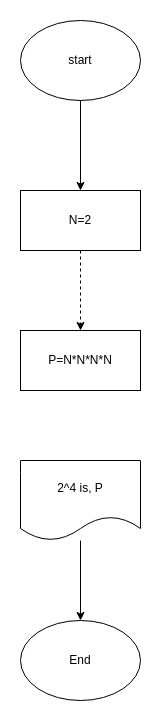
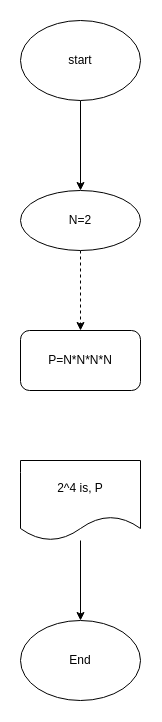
- <mxCell id="5" value="N=2" style="whiteSpace=wrap;html=1;" parent="1" vertex="1"><mxGeometry x="20" y="190" width="120" height="60" as="geometry" /></mxCell>
+ <mxCell id="5" value="N=2" style="ellipse;whiteSpace=wrap;html=1;" parent="1" vertex="1"><mxGeometry x="20" y="190" width="120" height="60" as="geometry" /></mxCell>
- <mxCell id="6" value="P=N*N*N*N" style="whiteSpace=wrap;html=1;" parent="1" vertex="1"><mxGeometry x="20" y="330" width="120" height="60" as="geometry" /></mxCell>
+ <mxCell id="6" value="P=N*N*N*N" style="whiteSpace=wrap;html=1;rounded=1;" parent="1" vertex="1"><mxGeometry x="20" y="330" width="120" height="60" as="geometry" /></mxCell>
